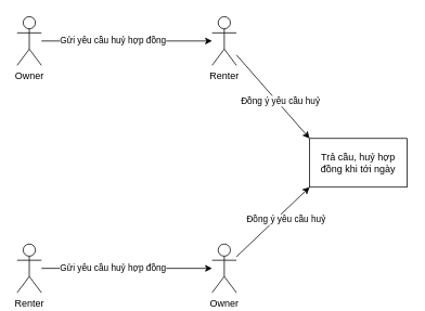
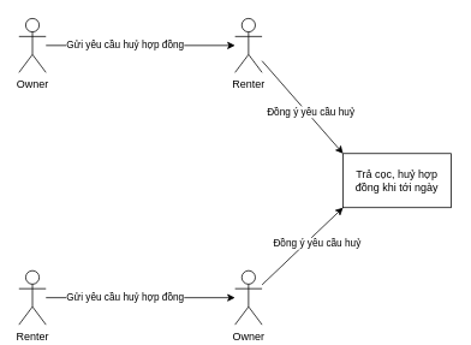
- <mxCell id="8" value="Trả cầu, huỷ hợp đồng khi tới ngày" style="rounded=0;whiteSpace=wrap;html=1;" vertex="1" parent="1"><mxGeometry x="380" y="170" width="120" height="60" as="geometry" /></mxCell>
+ <mxCell id="8" value="Trả cọc, huỷ hợp đồng khi tới ngày" style="rounded=0;whiteSpace=wrap;html=1;" vertex="1" parent="1"><mxGeometry x="380" y="170" width="120" height="60" as="geometry" /></mxCell>
